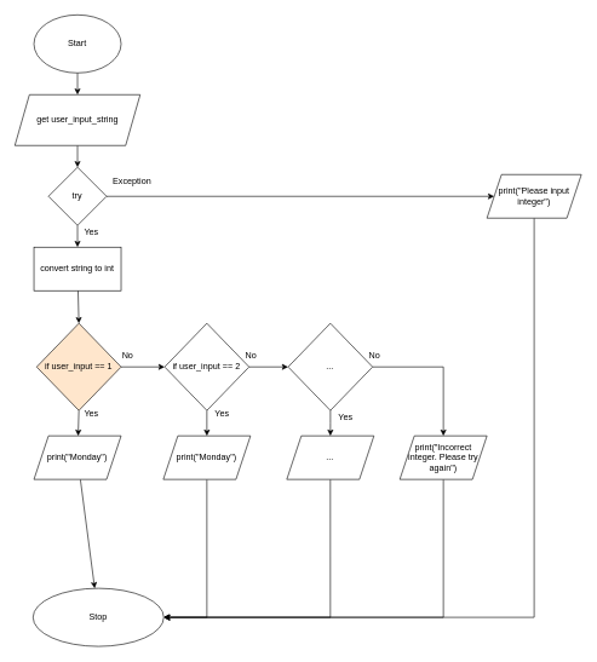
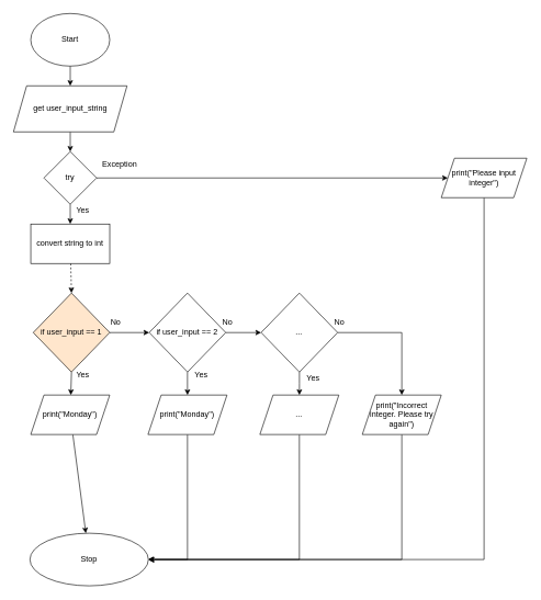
- <mxCell id="9" style="edgeStyle=none;html=1;entryX=0.5;entryY=0;entryDx=0;entryDy=0;" parent="1" source="10" target="13" edge="1"><mxGeometry relative="1" as="geometry" /></mxCell>
+ <mxCell id="9" style="edgeStyle=none;html=1;entryX=0.5;entryY=0;entryDx=0;entryDy=0;dashed=1;" parent="1" source="10" target="13" edge="1"><mxGeometry relative="1" as="geometry" /></mxCell>
